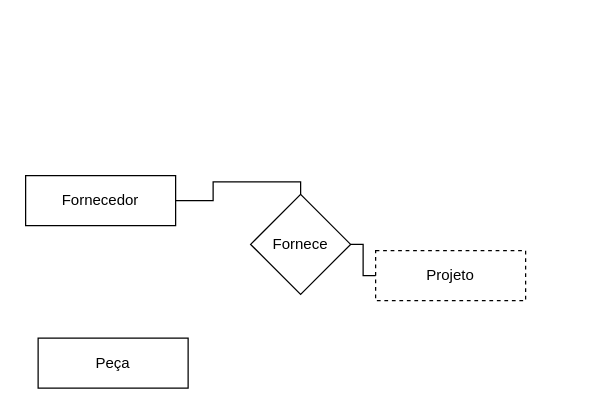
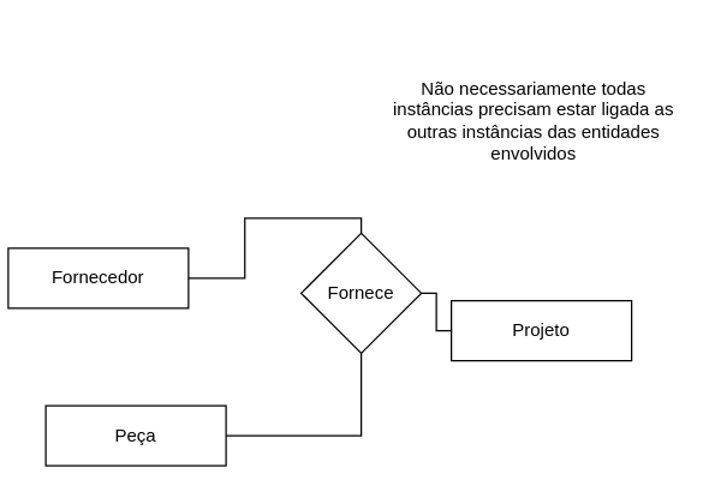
+ <mxCell id="9" value="Não necessariamente todas instâncias precisam estar ligada as outras instâncias das entidades envolvidos" style="text;html=1;strokeColor=none;fillColor=none;align=center;verticalAlign=middle;whiteSpace=wrap;rounded=0;" vertex="1" parent="1"><mxGeometry x="260" width="190" height="120" as="geometry" y="20" /></mxCell>
- <mxCell id="2" value="Fornecedor" style="whiteSpace=wrap;html=1;align=center;" vertex="1" parent="1"><mxGeometry x="20" y="140" width="120" height="40" as="geometry" /></mxCell>
+ <mxCell id="2" value="Fornecedor" style="whiteSpace=wrap;html=1;align=center;" vertex="1" parent="1"><mxGeometry x="5" y="165" width="120" height="40" as="geometry" /></mxCell>
- <mxCell id="5" value="Projeto" style="whiteSpace=wrap;html=1;align=center;dashed=1;" vertex="1" parent="1"><mxGeometry x="300" y="200" width="120" height="40" as="geometry" /></mxCell>
+ <mxCell id="5" value="Projeto" style="whiteSpace=wrap;html=1;align=center;" vertex="1" parent="1"><mxGeometry x="300" y="200" width="120" height="40" as="geometry" /></mxCell>
+ <mxCell id="7" value="" style="endArrow=none;html=1;rounded=0;exitX=1;exitY=0.5;exitDx=0;exitDy=0;entryX=0.5;entryY=1;entryDx=0;entryDy=0;edgeStyle=orthogonalEdgeStyle;" edge="1" parent="1" source="3" target="4"><mxGeometry relative="1" as="geometry"><mxPoint x="150" y="170" as="sourcePoint" /><mxPoint x="230" y="190" as="targetPoint" /></mxGeometry></mxCell>
